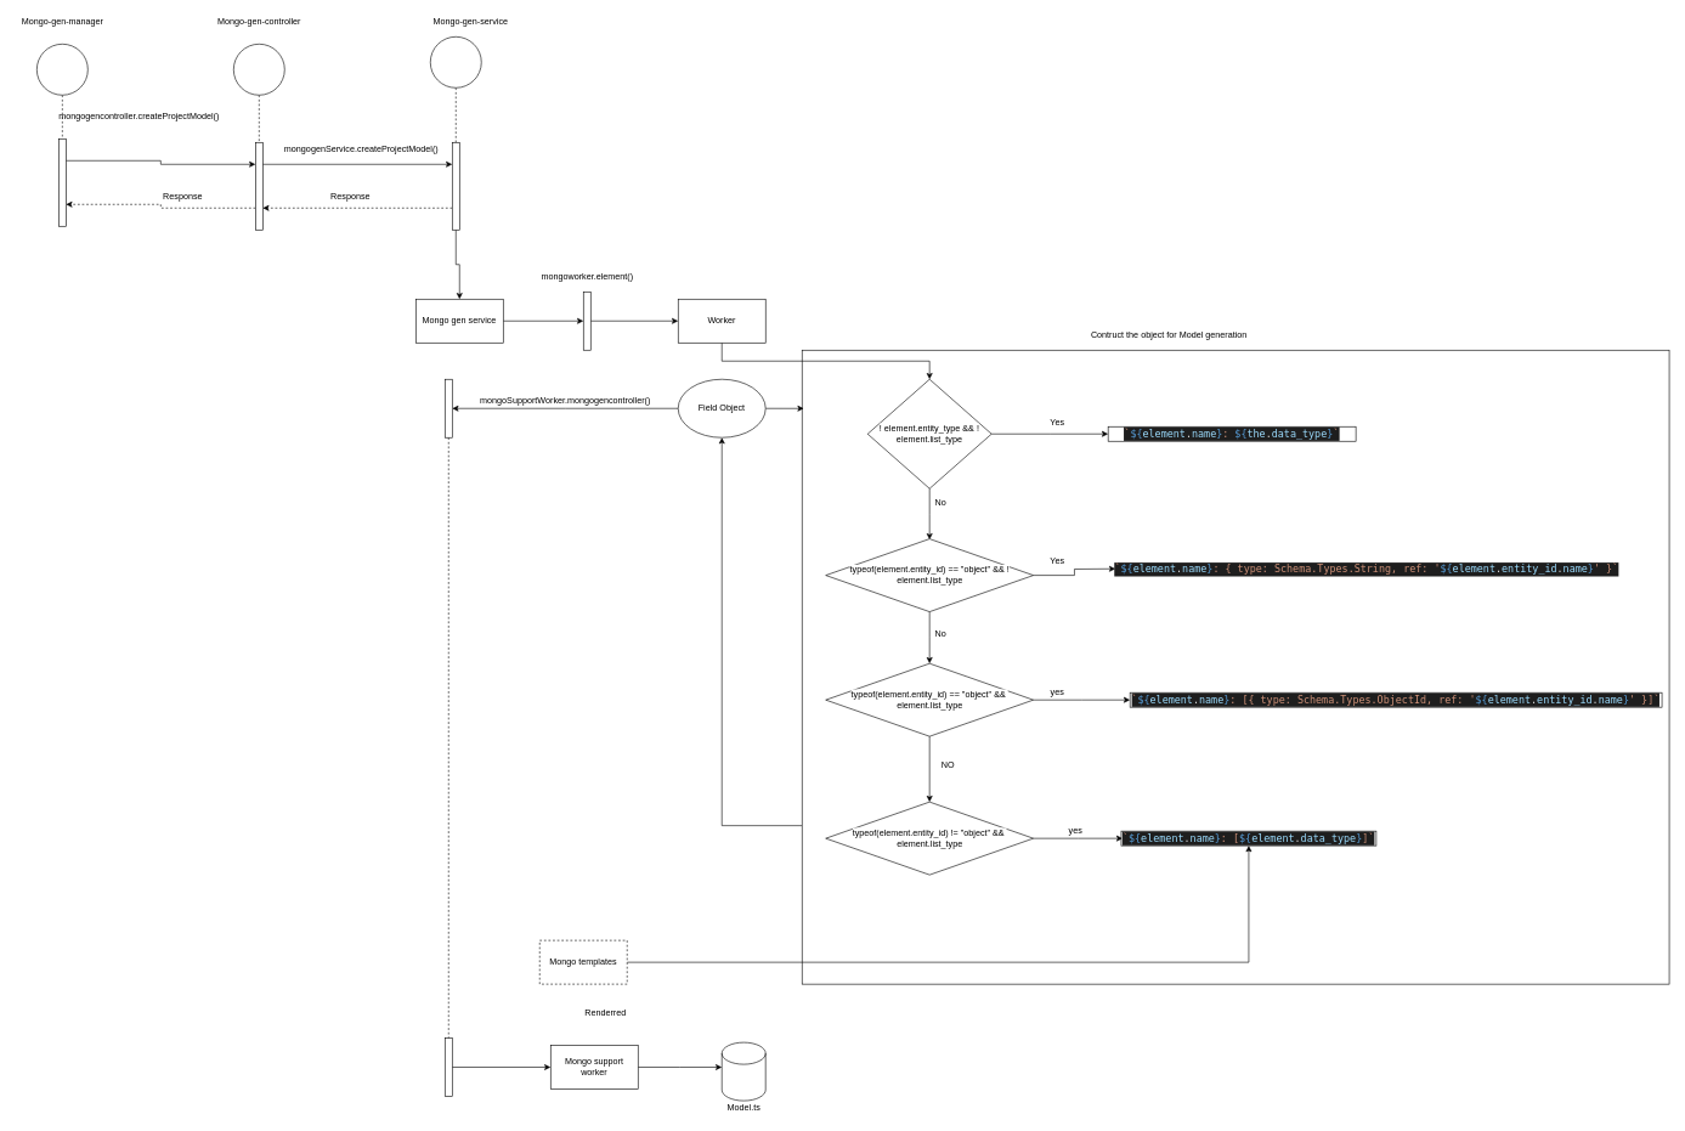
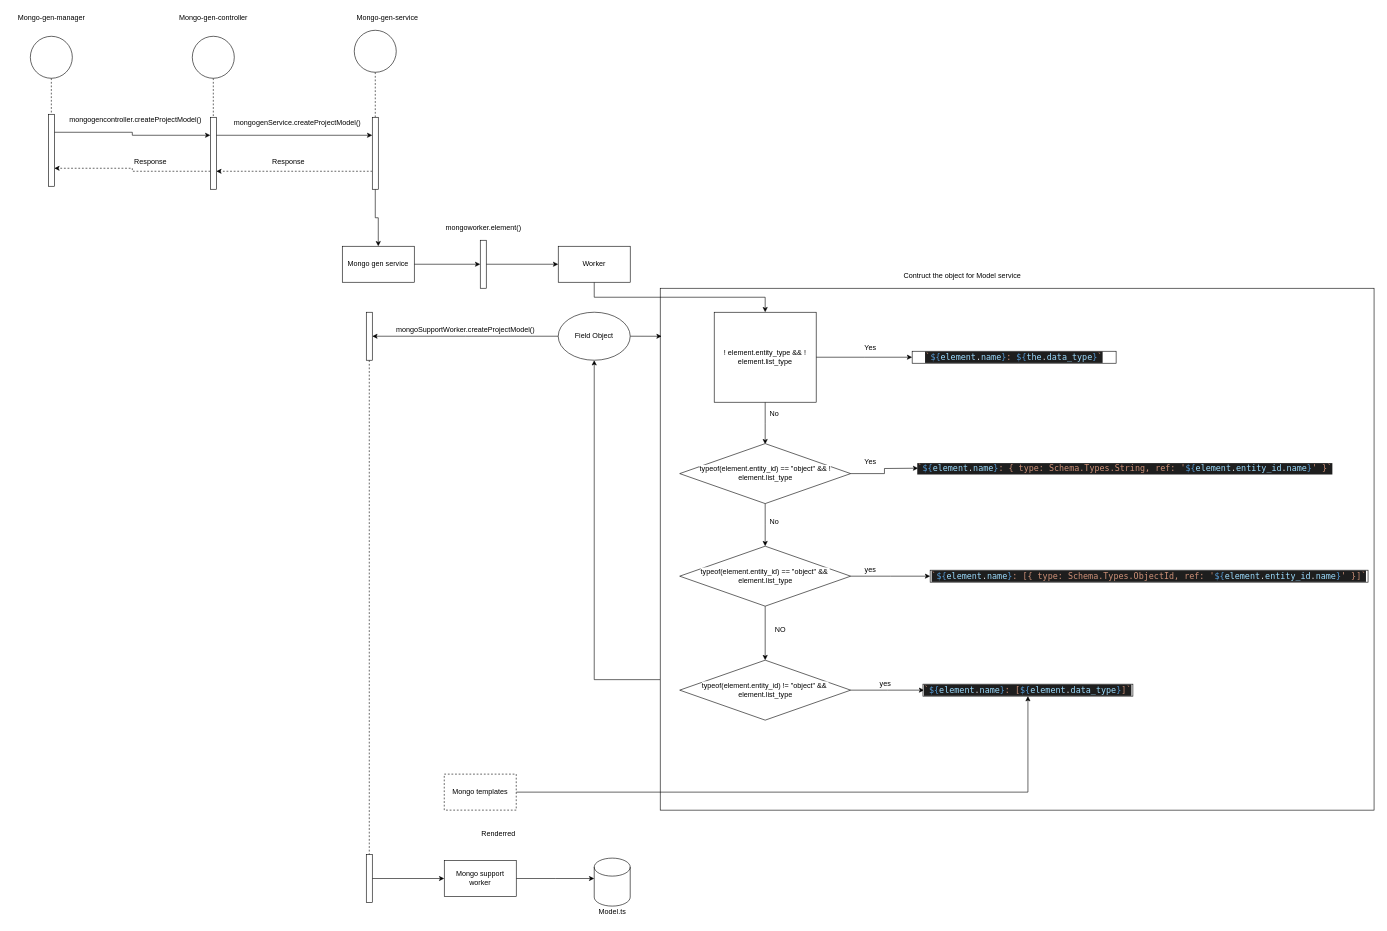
- <mxCell id="25" value="mongogencontroller.createProjectModel()" style="text;html=1;align=center;verticalAlign=middle;resizable=0;points=[];autosize=1;strokeColor=none;fillColor=none;" parent="1" vertex="1"><mxGeometry x="70" y="150" width="240" height="20" as="geometry" /></mxCell>
+ <mxCell id="25" value="mongogencontroller.createProjectModel()" style="text;html=1;align=center;verticalAlign=middle;resizable=0;points=[];autosize=1;strokeColor=none;fillColor=none;" parent="1" vertex="1"><mxGeometry x="105" y="190" width="240" height="20" as="geometry" /></mxCell>
- <mxCell id="64" value="Contruct the object for Model generation&amp;nbsp;" style="text;html=1;align=center;verticalAlign=middle;resizable=0;points=[];autosize=1;strokeColor=none;fillColor=none;" parent="1" vertex="1"><mxGeometry x="1490" y="450" width="230" height="20" as="geometry" /></mxCell>
+ <mxCell id="64" value="Contruct the object for Model service&amp;nbsp;" style="text;html=1;align=center;verticalAlign=middle;resizable=0;points=[];autosize=1;strokeColor=none;fillColor=none;" parent="1" vertex="1"><mxGeometry x="1490" y="450" width="230" height="20" as="geometry" /></mxCell>
- <mxCell id="65" value="mongoSupportWorker.mongogencontroller()" style="text;html=1;align=center;verticalAlign=middle;resizable=0;points=[];autosize=1;strokeColor=none;fillColor=none;" parent="1" vertex="1"><mxGeometry x="650" y="540" width="250" height="20" as="geometry" /></mxCell>
+ <mxCell id="65" value="mongoSupportWorker.createProjectModel()" style="text;html=1;align=center;verticalAlign=middle;resizable=0;points=[];autosize=1;strokeColor=none;fillColor=none;" parent="1" vertex="1"><mxGeometry x="650" y="540" width="250" height="20" as="geometry" /></mxCell>
- <mxCell id="36" value="&lt;span style=&quot;background-color: rgb(255 , 255 , 255)&quot;&gt;! element.entity_type &amp;amp;&amp;amp; ! element.list_type&lt;/span&gt;" style="rhombus;whiteSpace=wrap;html=1;" parent="1" vertex="1"><mxGeometry x="1190" y="520" width="170" height="150" as="geometry" /></mxCell>
+ <mxCell id="36" value="&lt;span style=&quot;background-color: rgb(255 , 255 , 255)&quot;&gt;! element.entity_type &amp;amp;&amp;amp; ! element.list_type&lt;/span&gt;" style="whiteSpace=wrap;html=1;rounded=0;" parent="1" vertex="1"><mxGeometry x="1190" y="520" width="170" height="150" as="geometry" /></mxCell>
- <mxCell id="61" value="Mongo support worker" style="rounded=0;whiteSpace=wrap;html=1;" parent="1" vertex="1"><mxGeometry x="755" y="1434" width="120" height="60" as="geometry" /></mxCell>
+ <mxCell id="61" value="Mongo support worker" style="rounded=0;whiteSpace=wrap;html=1;" parent="1" vertex="1"><mxGeometry x="740" y="1434" width="120" height="60" as="geometry" /></mxCell>
